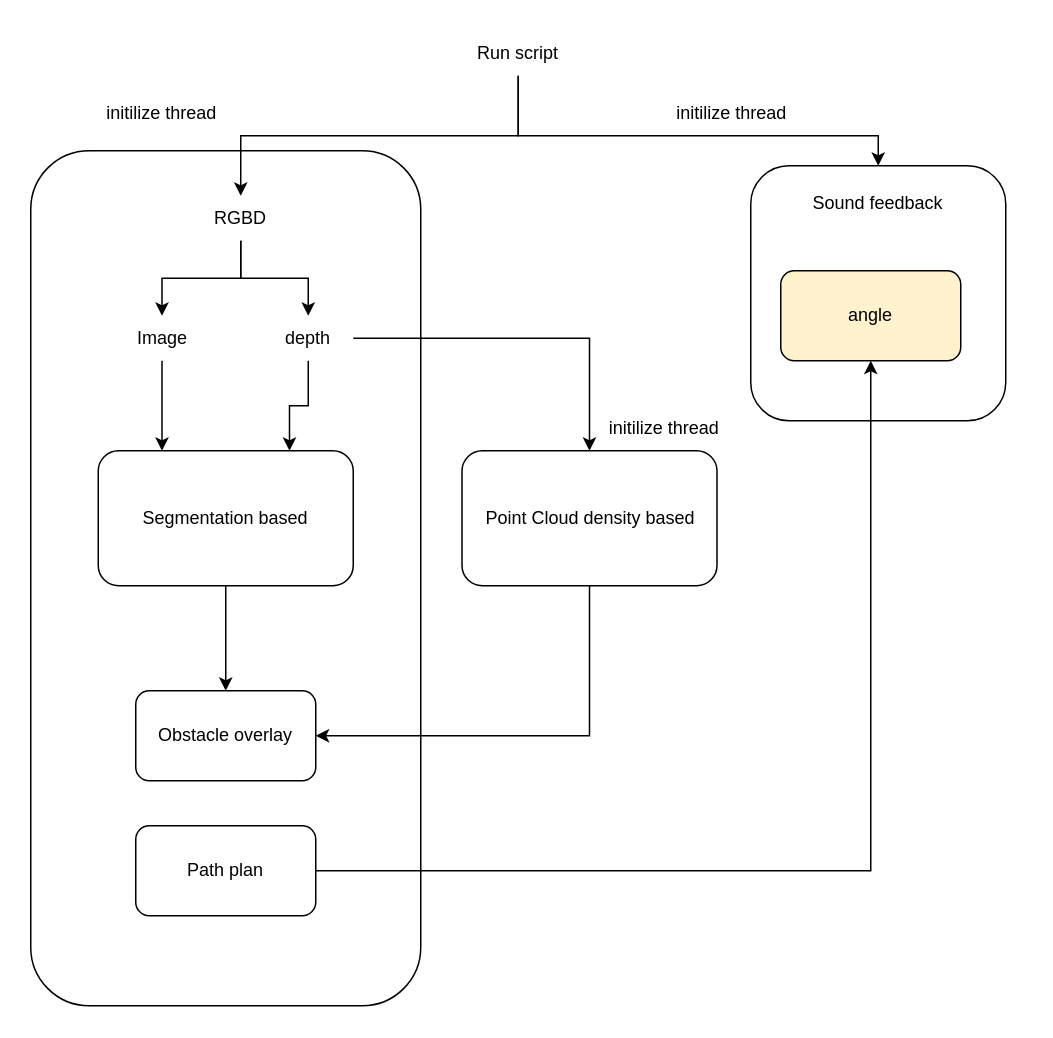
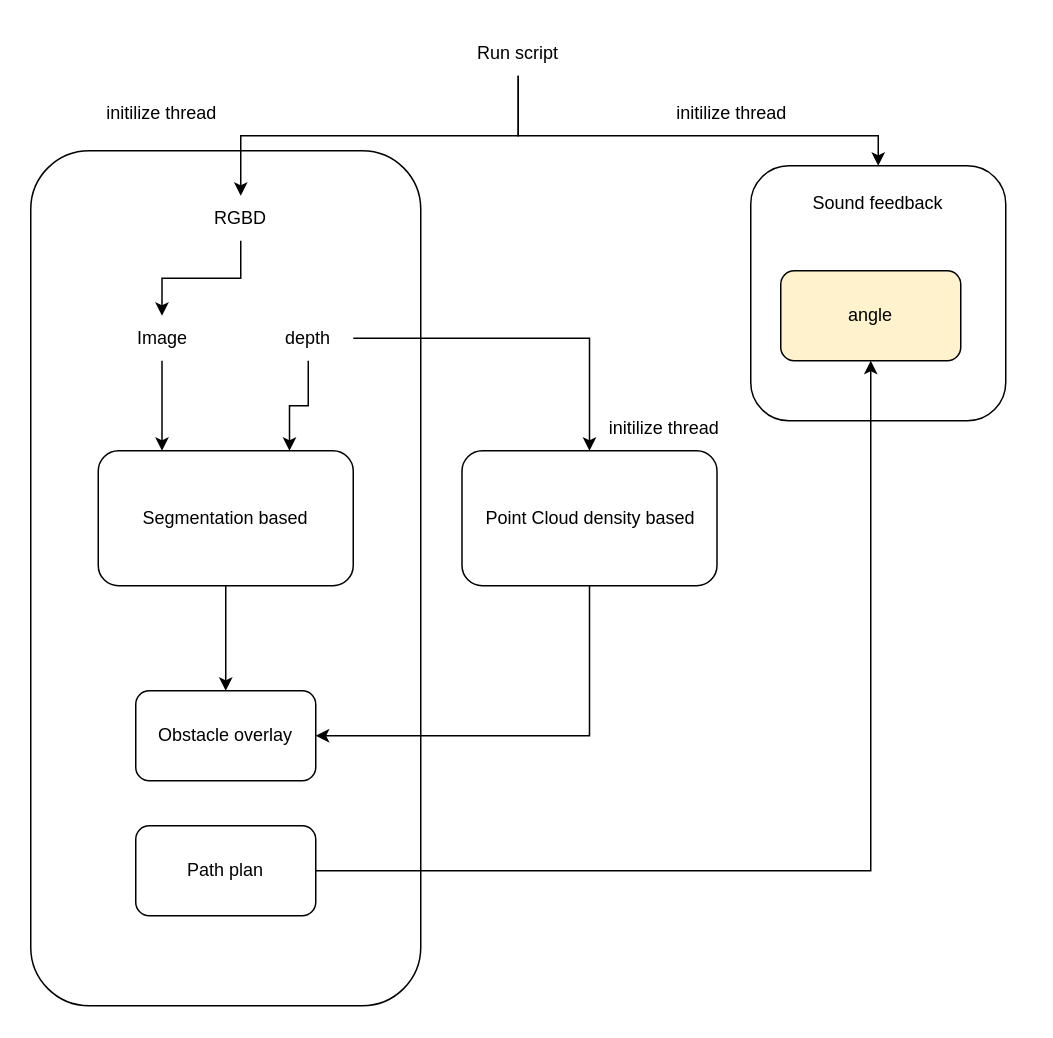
- <mxCell id="12" style="edgeStyle=orthogonalEdgeStyle;rounded=0;orthogonalLoop=1;jettySize=auto;html=1;exitX=0.5;exitY=1;exitDx=0;exitDy=0;entryX=0.5;entryY=0;entryDx=0;entryDy=0;" parent="1" source="14" target="19" edge="1"><mxGeometry relative="1" as="geometry" /></mxCell>
